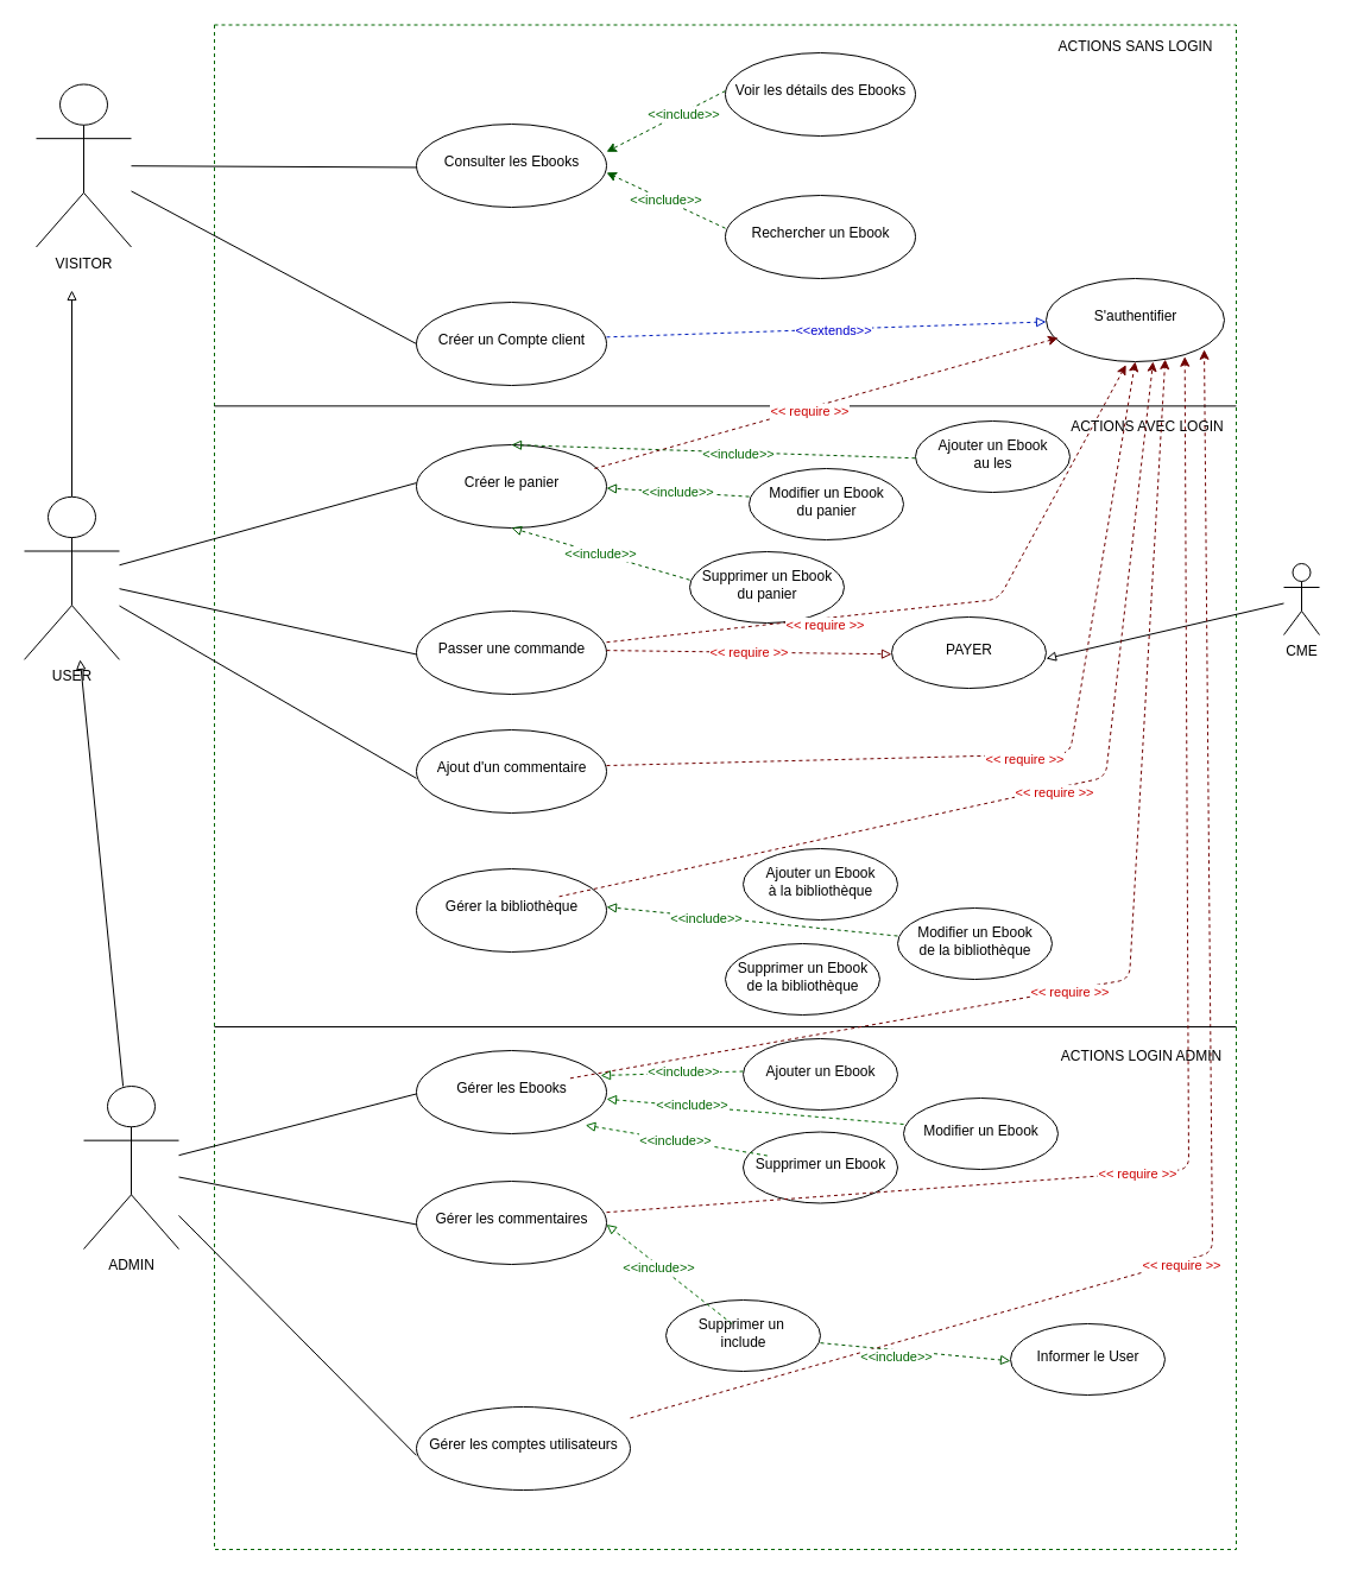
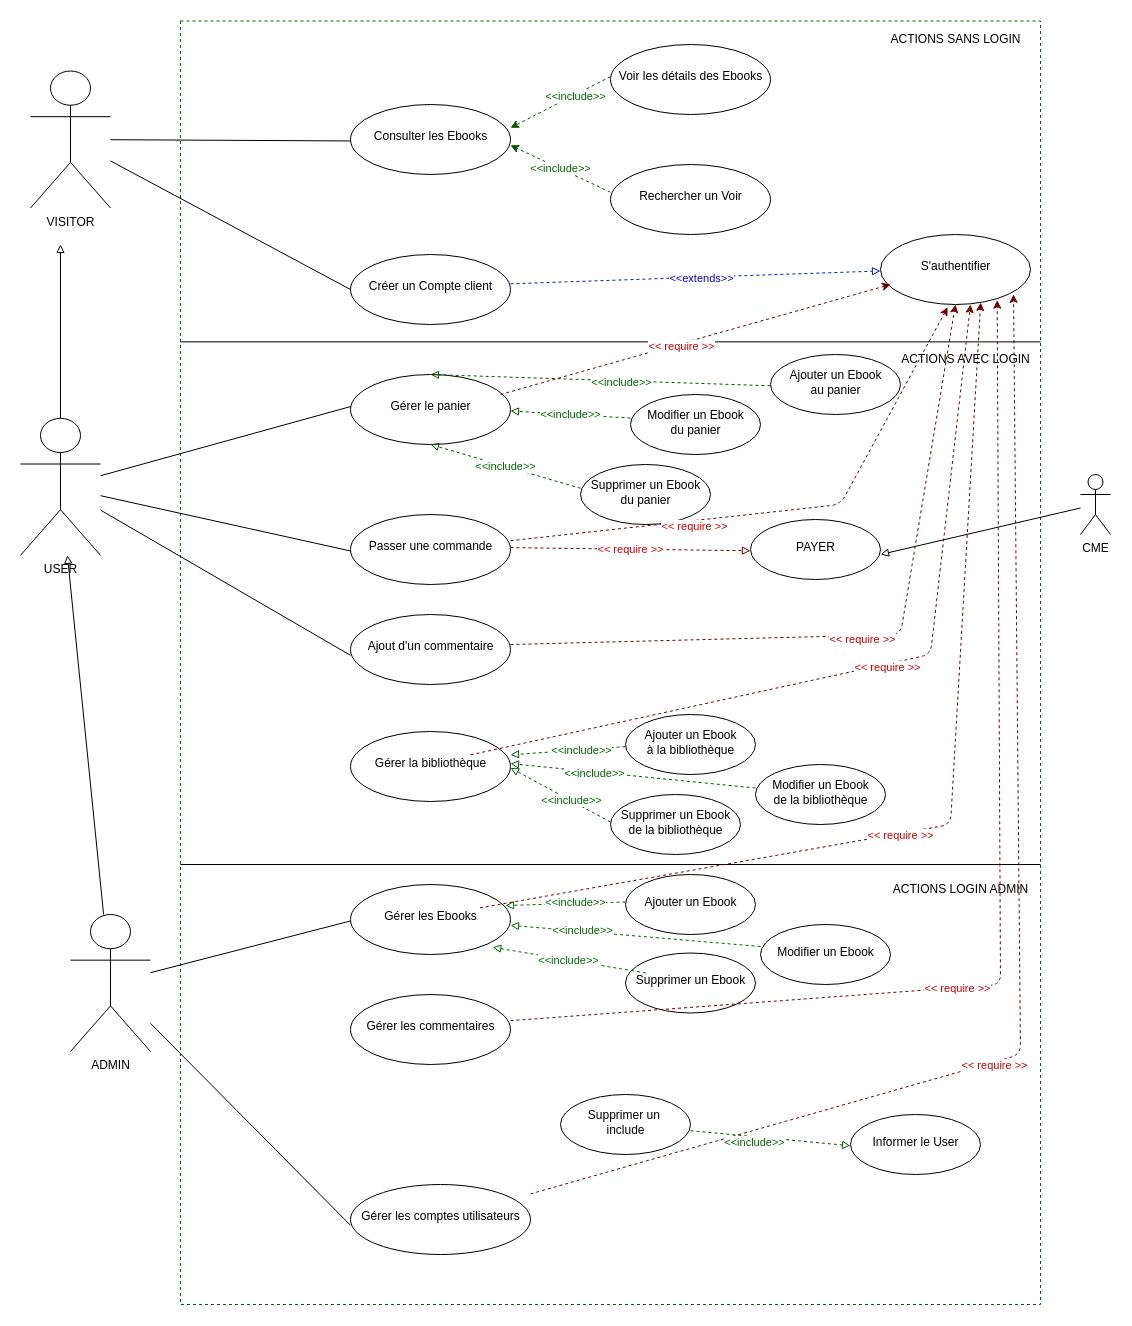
- <mxCell id="13" value="Rechercher un Ebook" style="text;html=1;align=center;verticalAlign=middle;rotatable=0;fillColor=none;strokeColor=none;" parent="12" vertex="1"><mxGeometry y="23.333" width="160" height="17.5" as="geometry" /></mxCell>
+ <mxCell id="13" value="Rechercher un Voir" style="text;html=1;align=center;verticalAlign=middle;rotatable=0;fillColor=none;strokeColor=none;" parent="12" vertex="1"><mxGeometry y="23.333" width="160" height="17.5" as="geometry" /></mxCell>
- <mxCell id="29" value="Ajouter un Ebook &lt;br&gt;au les" style="text;html=1;align=center;verticalAlign=middle;rotatable=0;fillColor=none;strokeColor=none;" parent="28" vertex="1"><mxGeometry y="20.0" width="130" height="15" as="geometry" /></mxCell>
+ <mxCell id="29" value="Ajouter un Ebook &lt;br&gt;au panier" style="text;html=1;align=center;verticalAlign=middle;rotatable=0;fillColor=none;strokeColor=none;" parent="28" vertex="1"><mxGeometry y="20.0" width="130" height="15" as="geometry" /></mxCell>
- <mxCell id="17" value="Créer le panier" style="text;html=1;align=center;verticalAlign=middle;rotatable=0;fillColor=none;strokeColor=none;" parent="16" vertex="1"><mxGeometry y="23.333" width="160" height="17.5" as="geometry" /></mxCell>
+ <mxCell id="17" value="Gérer le panier" style="text;html=1;align=center;verticalAlign=middle;rotatable=0;fillColor=none;strokeColor=none;" parent="16" vertex="1"><mxGeometry y="23.333" width="160" height="17.5" as="geometry" /></mxCell>
+ <mxCell id="69" style="edgeStyle=none;html=1;entryX=1;entryY=0;entryDx=0;entryDy=0;startArrow=none;startFill=0;endArrow=block;endFill=0;dashed=1;fillColor=#008a00;strokeColor=#005700;" parent="1" source="21" target="19" edge="1"><mxGeometry relative="1" as="geometry" /></mxCell>
+ <mxCell id="70" value="&amp;lt;&amp;lt;include&amp;gt;&amp;gt;" style="edgeLabel;html=1;align=center;verticalAlign=middle;resizable=0;points=[];fontColor=#006600;" vertex="1" connectable="0" parent="69"><mxGeometry x="-0.217" relative="1" as="geometry"><mxPoint as="offset" /></mxGeometry></mxCell>
+ <mxCell id="71" style="edgeStyle=none;html=1;exitX=0;exitY=0.5;exitDx=0;exitDy=0;startArrow=none;startFill=0;endArrow=block;endFill=0;entryX=1;entryY=0.75;entryDx=0;entryDy=0;dashed=1;fillColor=#008a00;strokeColor=#005700;" parent="1" source="27" target="19" edge="1"><mxGeometry relative="1" as="geometry"><mxPoint x="510" y="774" as="targetPoint" /></mxGeometry></mxCell>
+ <mxCell id="72" value="&amp;lt;&amp;lt;include&amp;gt;&amp;gt;" style="edgeLabel;html=1;align=center;verticalAlign=middle;resizable=0;points=[];fontColor=#006600;" vertex="1" connectable="0" parent="71"><mxGeometry x="-0.212" y="-1" relative="1" as="geometry"><mxPoint as="offset" /></mxGeometry></mxCell>
- <mxCell id="4" style="edgeStyle=none;html=1;entryX=0;entryY=0.75;entryDx=0;entryDy=0;startArrow=none;startFill=0;endArrow=none;endFill=0;" parent="1" source="7" target="54" edge="1"><mxGeometry relative="1" as="geometry" /></mxCell>
- <mxCell id="79" style="edgeStyle=none;html=1;entryX=1;entryY=0.75;entryDx=0;entryDy=0;startArrow=none;startFill=0;endArrow=block;endFill=0;dashed=1;strokeColor=#006600;" parent="1" source="76" target="54" edge="1"><mxGeometry relative="1" as="geometry" /></mxCell>
- <mxCell id="80" value="&amp;lt;&amp;lt;include&amp;gt;&amp;gt;" style="edgeLabel;html=1;align=center;verticalAlign=middle;resizable=0;points=[];fontColor=#006600;" vertex="1" connectable="0" parent="79"><mxGeometry x="0.181" y="2" relative="1" as="geometry"><mxPoint x="1" as="offset" /></mxGeometry></mxCell>
